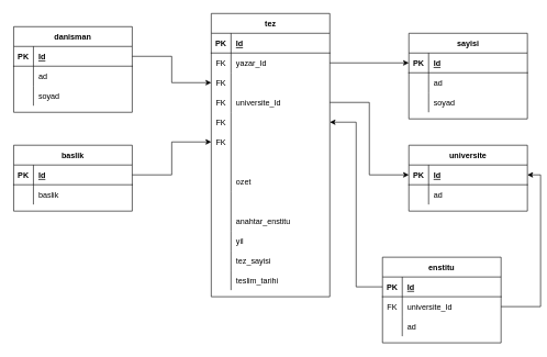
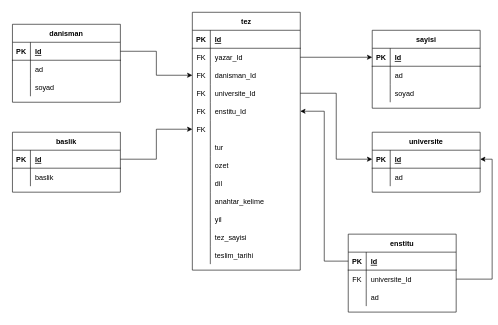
+ <mxCell id="61" value="danisman_Id" style="shape=partialRectangle;connectable=0;fillColor=none;top=0;left=0;bottom=0;right=0;align=left;spacingLeft=6;overflow=hidden;" vertex="1" parent="59"><mxGeometry x="30" width="150" height="30" as="geometry" /></mxCell>
+ <mxCell id="67" value="enstitu_Id" style="shape=partialRectangle;connectable=0;fillColor=none;top=0;left=0;bottom=0;right=0;align=left;spacingLeft=6;overflow=hidden;" vertex="1" parent="65"><mxGeometry x="30" width="150" height="30" as="geometry" /></mxCell>
+ <mxCell id="72" value="tur" style="shape=partialRectangle;connectable=0;fillColor=none;top=0;left=0;bottom=0;right=0;align=left;spacingLeft=6;overflow=hidden;" vertex="1" parent="70"><mxGeometry x="30" width="150" height="30" as="geometry" /></mxCell>
+ <mxCell id="78" value="dil" style="shape=partialRectangle;connectable=0;fillColor=none;top=0;left=0;bottom=0;right=0;align=left;spacingLeft=6;overflow=hidden;" vertex="1" parent="76"><mxGeometry x="30" width="150" height="30" as="geometry" /></mxCell>
- <mxCell id="81" value="anahtar_enstitu" style="shape=partialRectangle;connectable=0;fillColor=none;top=0;left=0;bottom=0;right=0;align=left;spacingLeft=6;overflow=hidden;" vertex="1" parent="79"><mxGeometry x="30" width="150" height="30" as="geometry" /></mxCell>
+ <mxCell id="81" value="anahtar_kelime" style="shape=partialRectangle;connectable=0;fillColor=none;top=0;left=0;bottom=0;right=0;align=left;spacingLeft=6;overflow=hidden;" vertex="1" parent="79"><mxGeometry x="30" width="150" height="30" as="geometry" /></mxCell>
